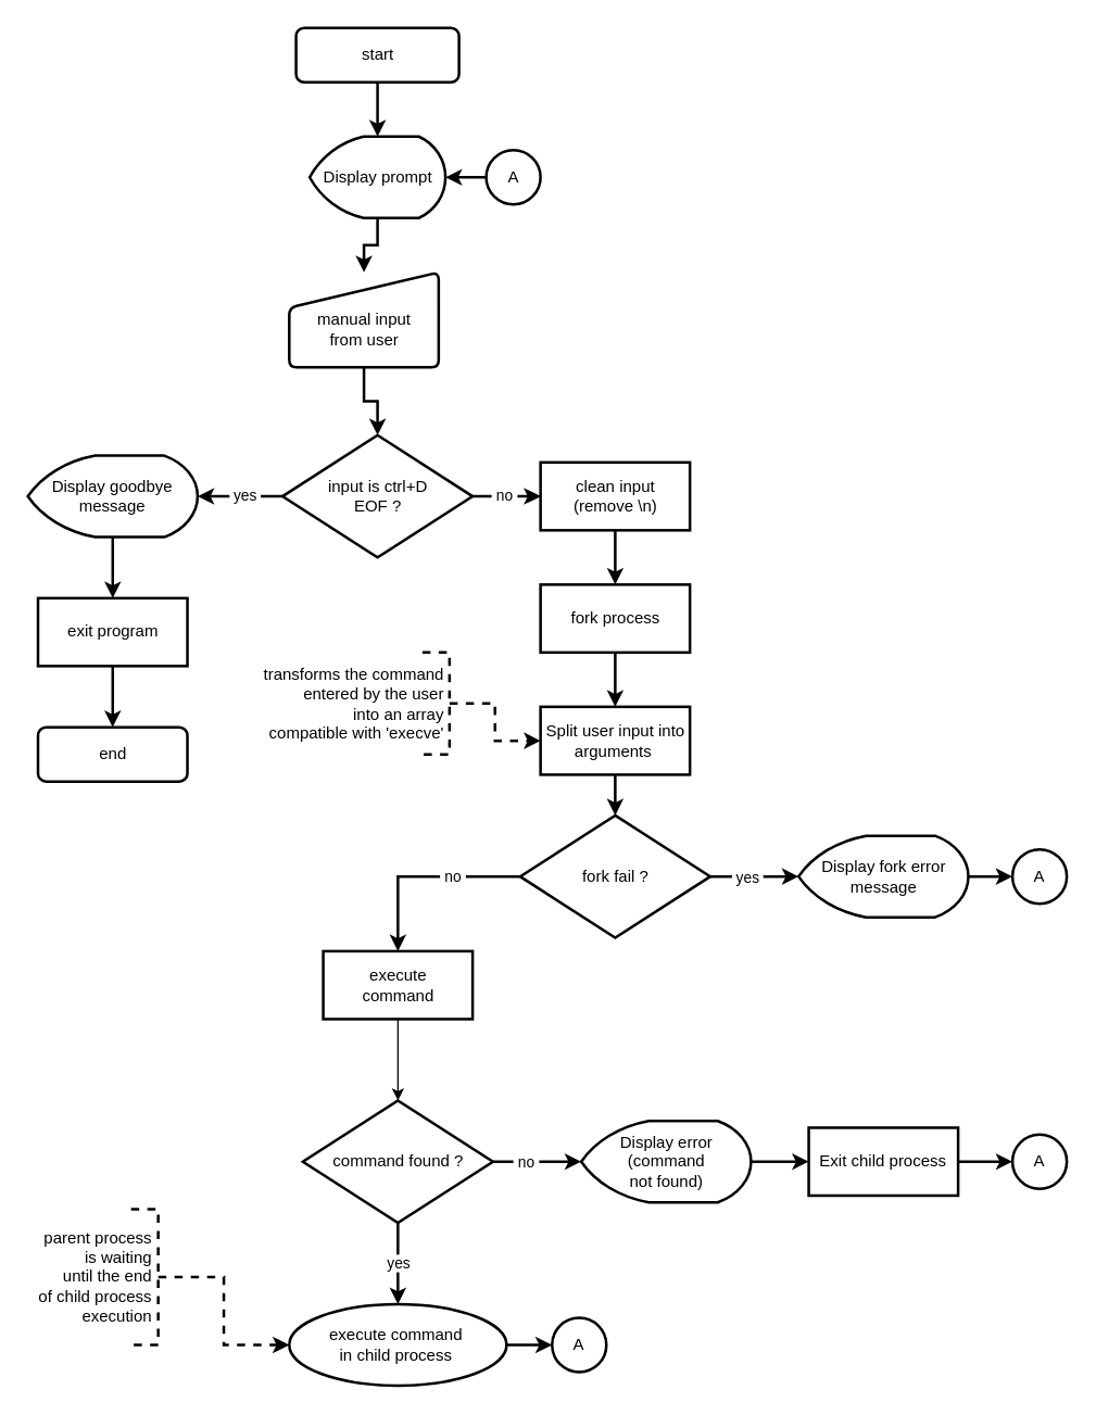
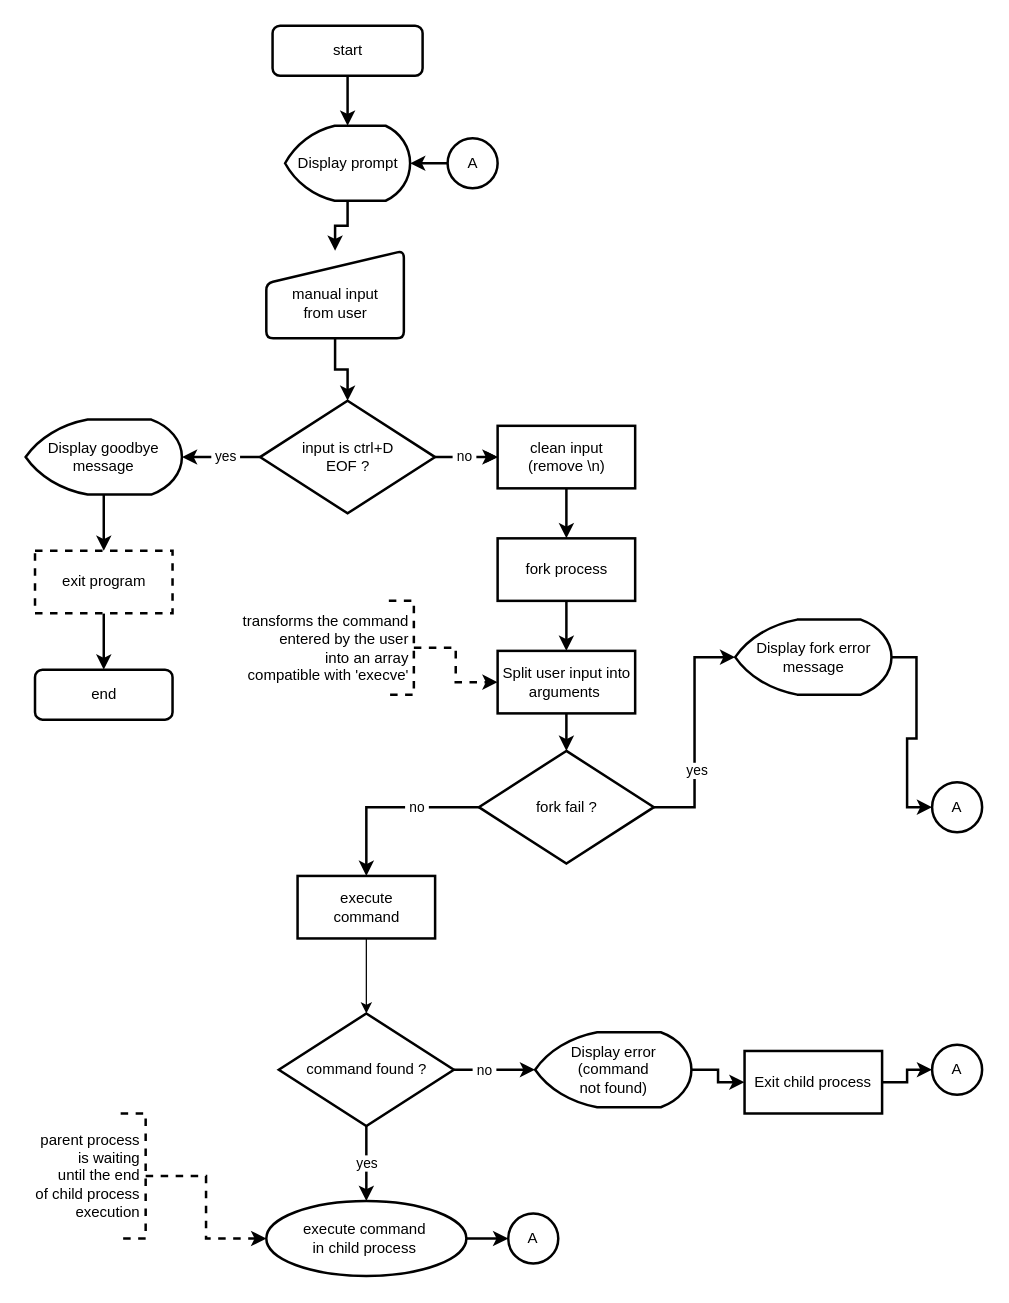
- <mxCell id="13" value="exit program" style="rounded=0;whiteSpace=wrap;html=1;strokeWidth=2;" parent="1" vertex="1"><mxGeometry x="27.5" y="440" width="110" height="50" as="geometry" /></mxCell>
+ <mxCell id="13" value="exit program" style="rounded=0;whiteSpace=wrap;html=1;strokeWidth=2;dashed=1;" parent="1" vertex="1"><mxGeometry x="27.5" y="440" width="110" height="50" as="geometry" /></mxCell>
- <mxCell id="24" value="Display fork error message" style="strokeWidth=2;html=1;shape=mxgraph.flowchart.display;whiteSpace=wrap;" parent="1" vertex="1"><mxGeometry x="587.5" y="615" width="125" height="60" as="geometry" /></mxCell>
+ <mxCell id="24" value="Display fork error message" style="strokeWidth=2;html=1;shape=mxgraph.flowchart.display;whiteSpace=wrap;" parent="1" vertex="1"><mxGeometry x="587.5" y="495" width="125" height="60" as="geometry" /></mxCell>
- <mxCell id="36" value="Exit child process" style="rounded=0;whiteSpace=wrap;html=1;strokeWidth=2;" parent="1" vertex="1"><mxGeometry x="595" y="830" width="110" height="50" as="geometry" /></mxCell>
+ <mxCell id="36" value="Exit child process" style="rounded=0;whiteSpace=wrap;html=1;strokeWidth=2;" parent="1" vertex="1"><mxGeometry x="595" y="840" width="110" height="50" as="geometry" /></mxCell>
